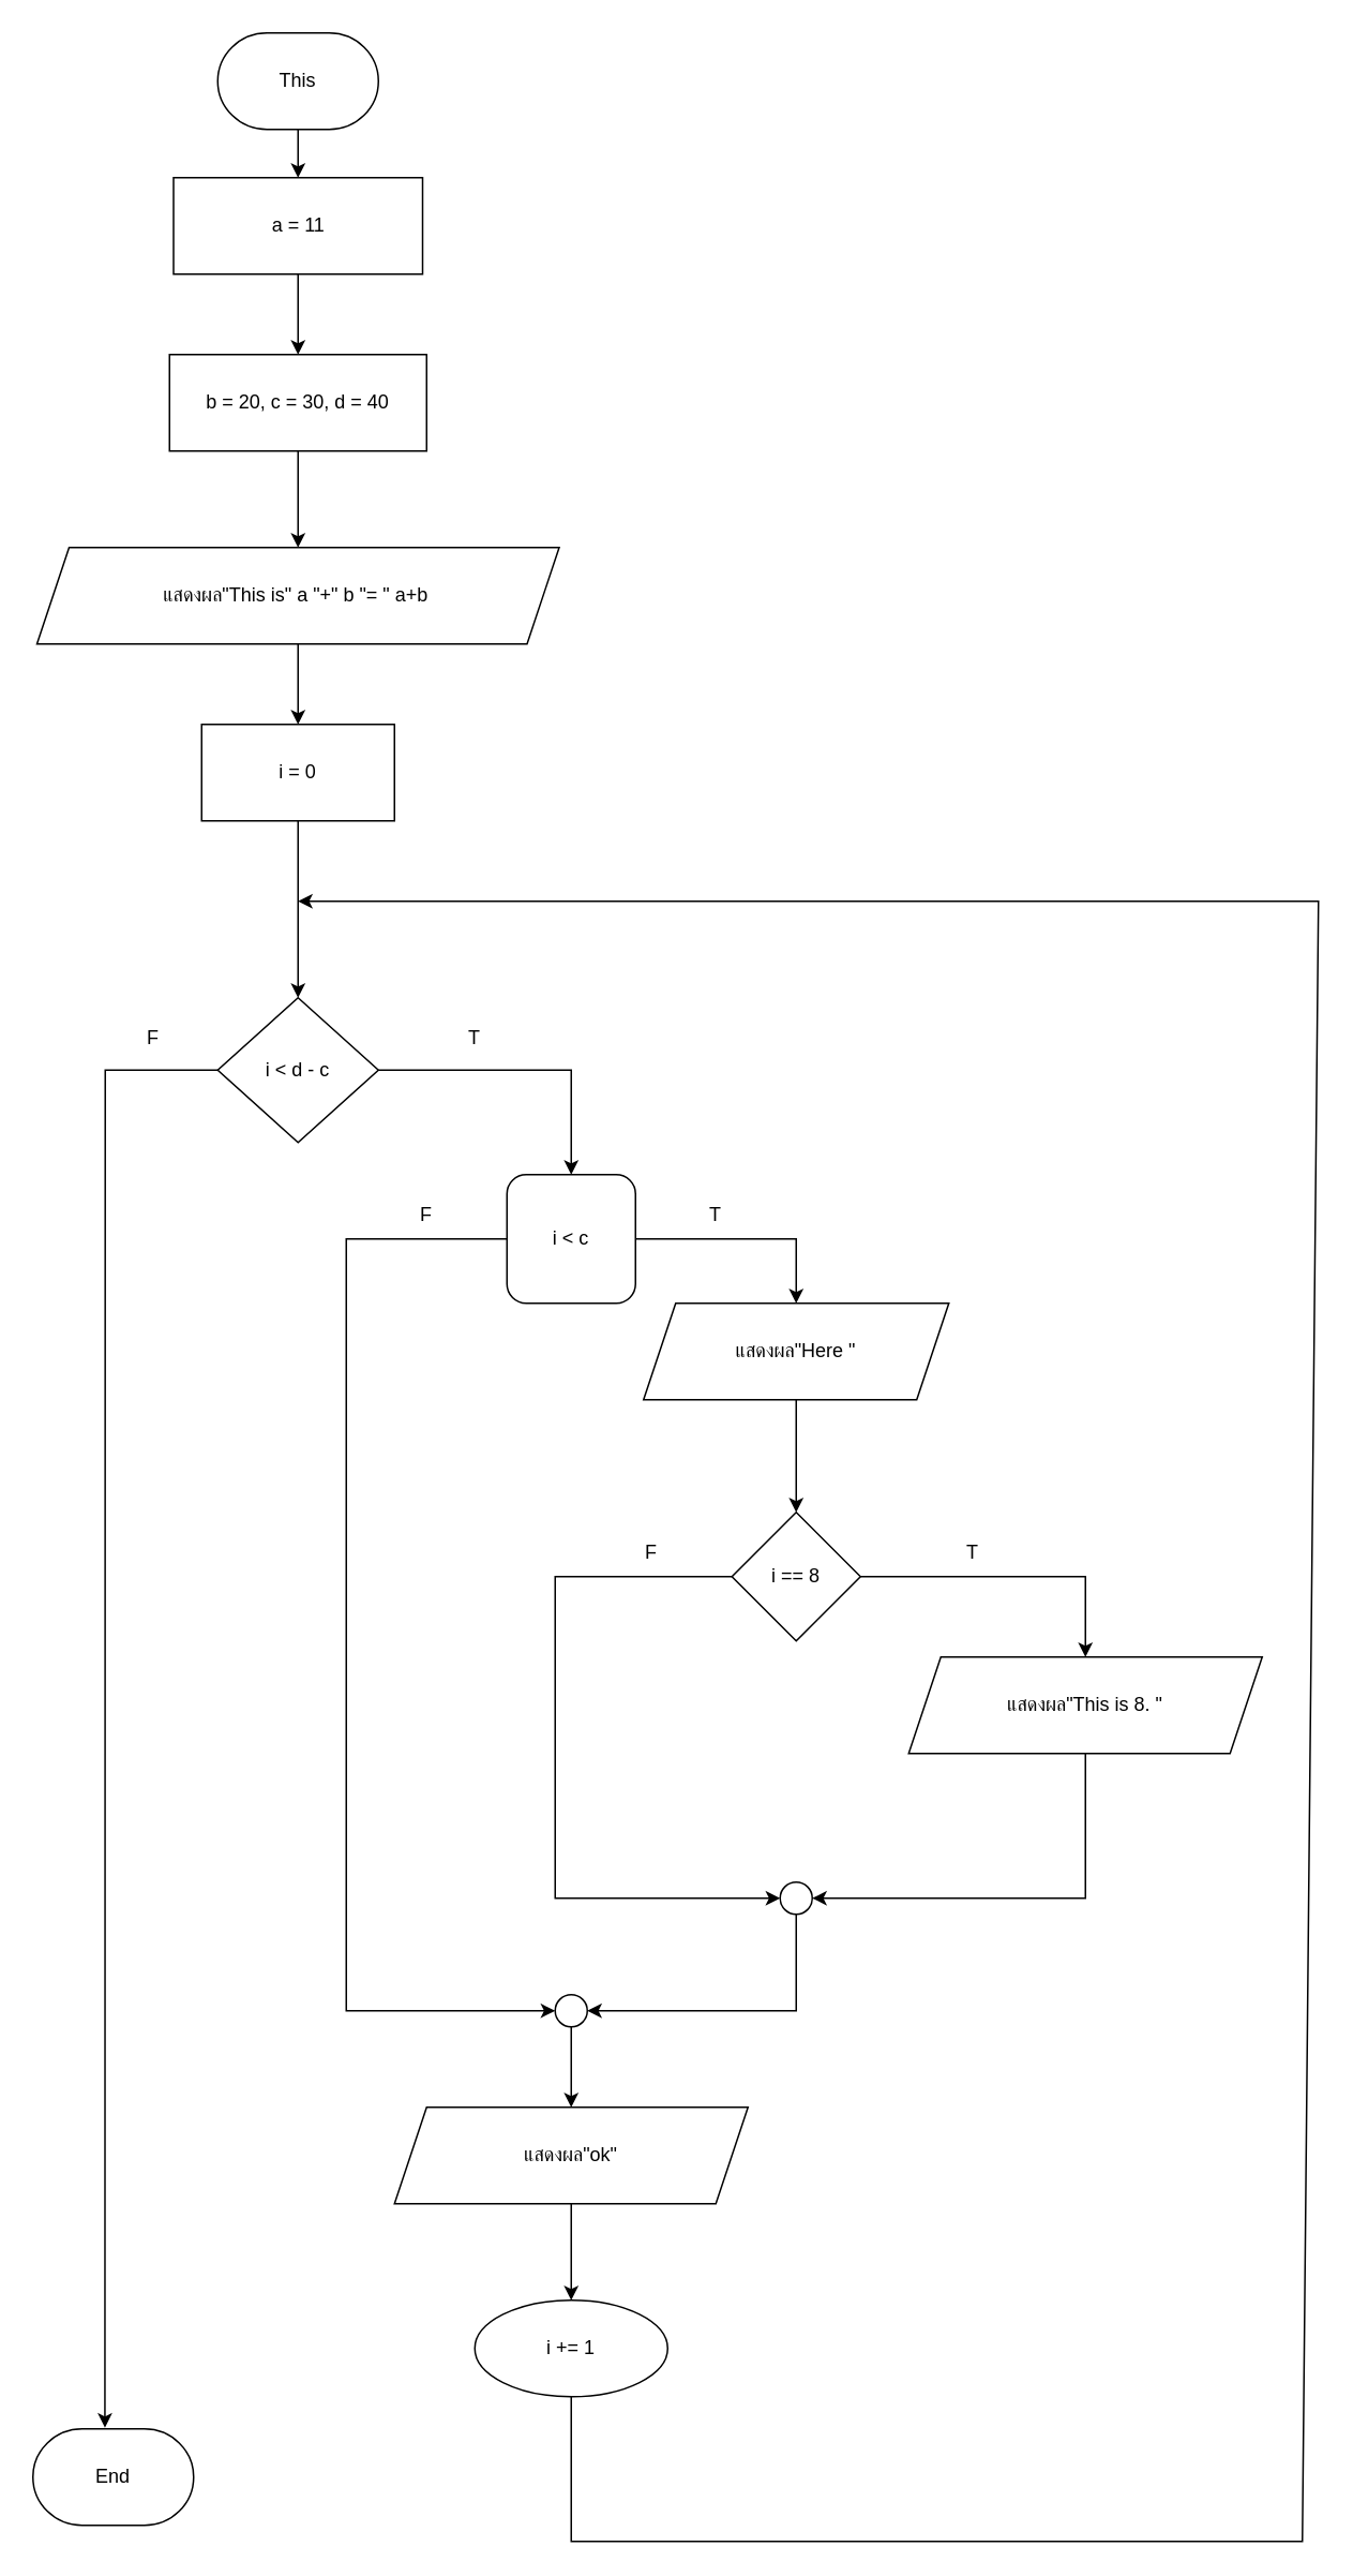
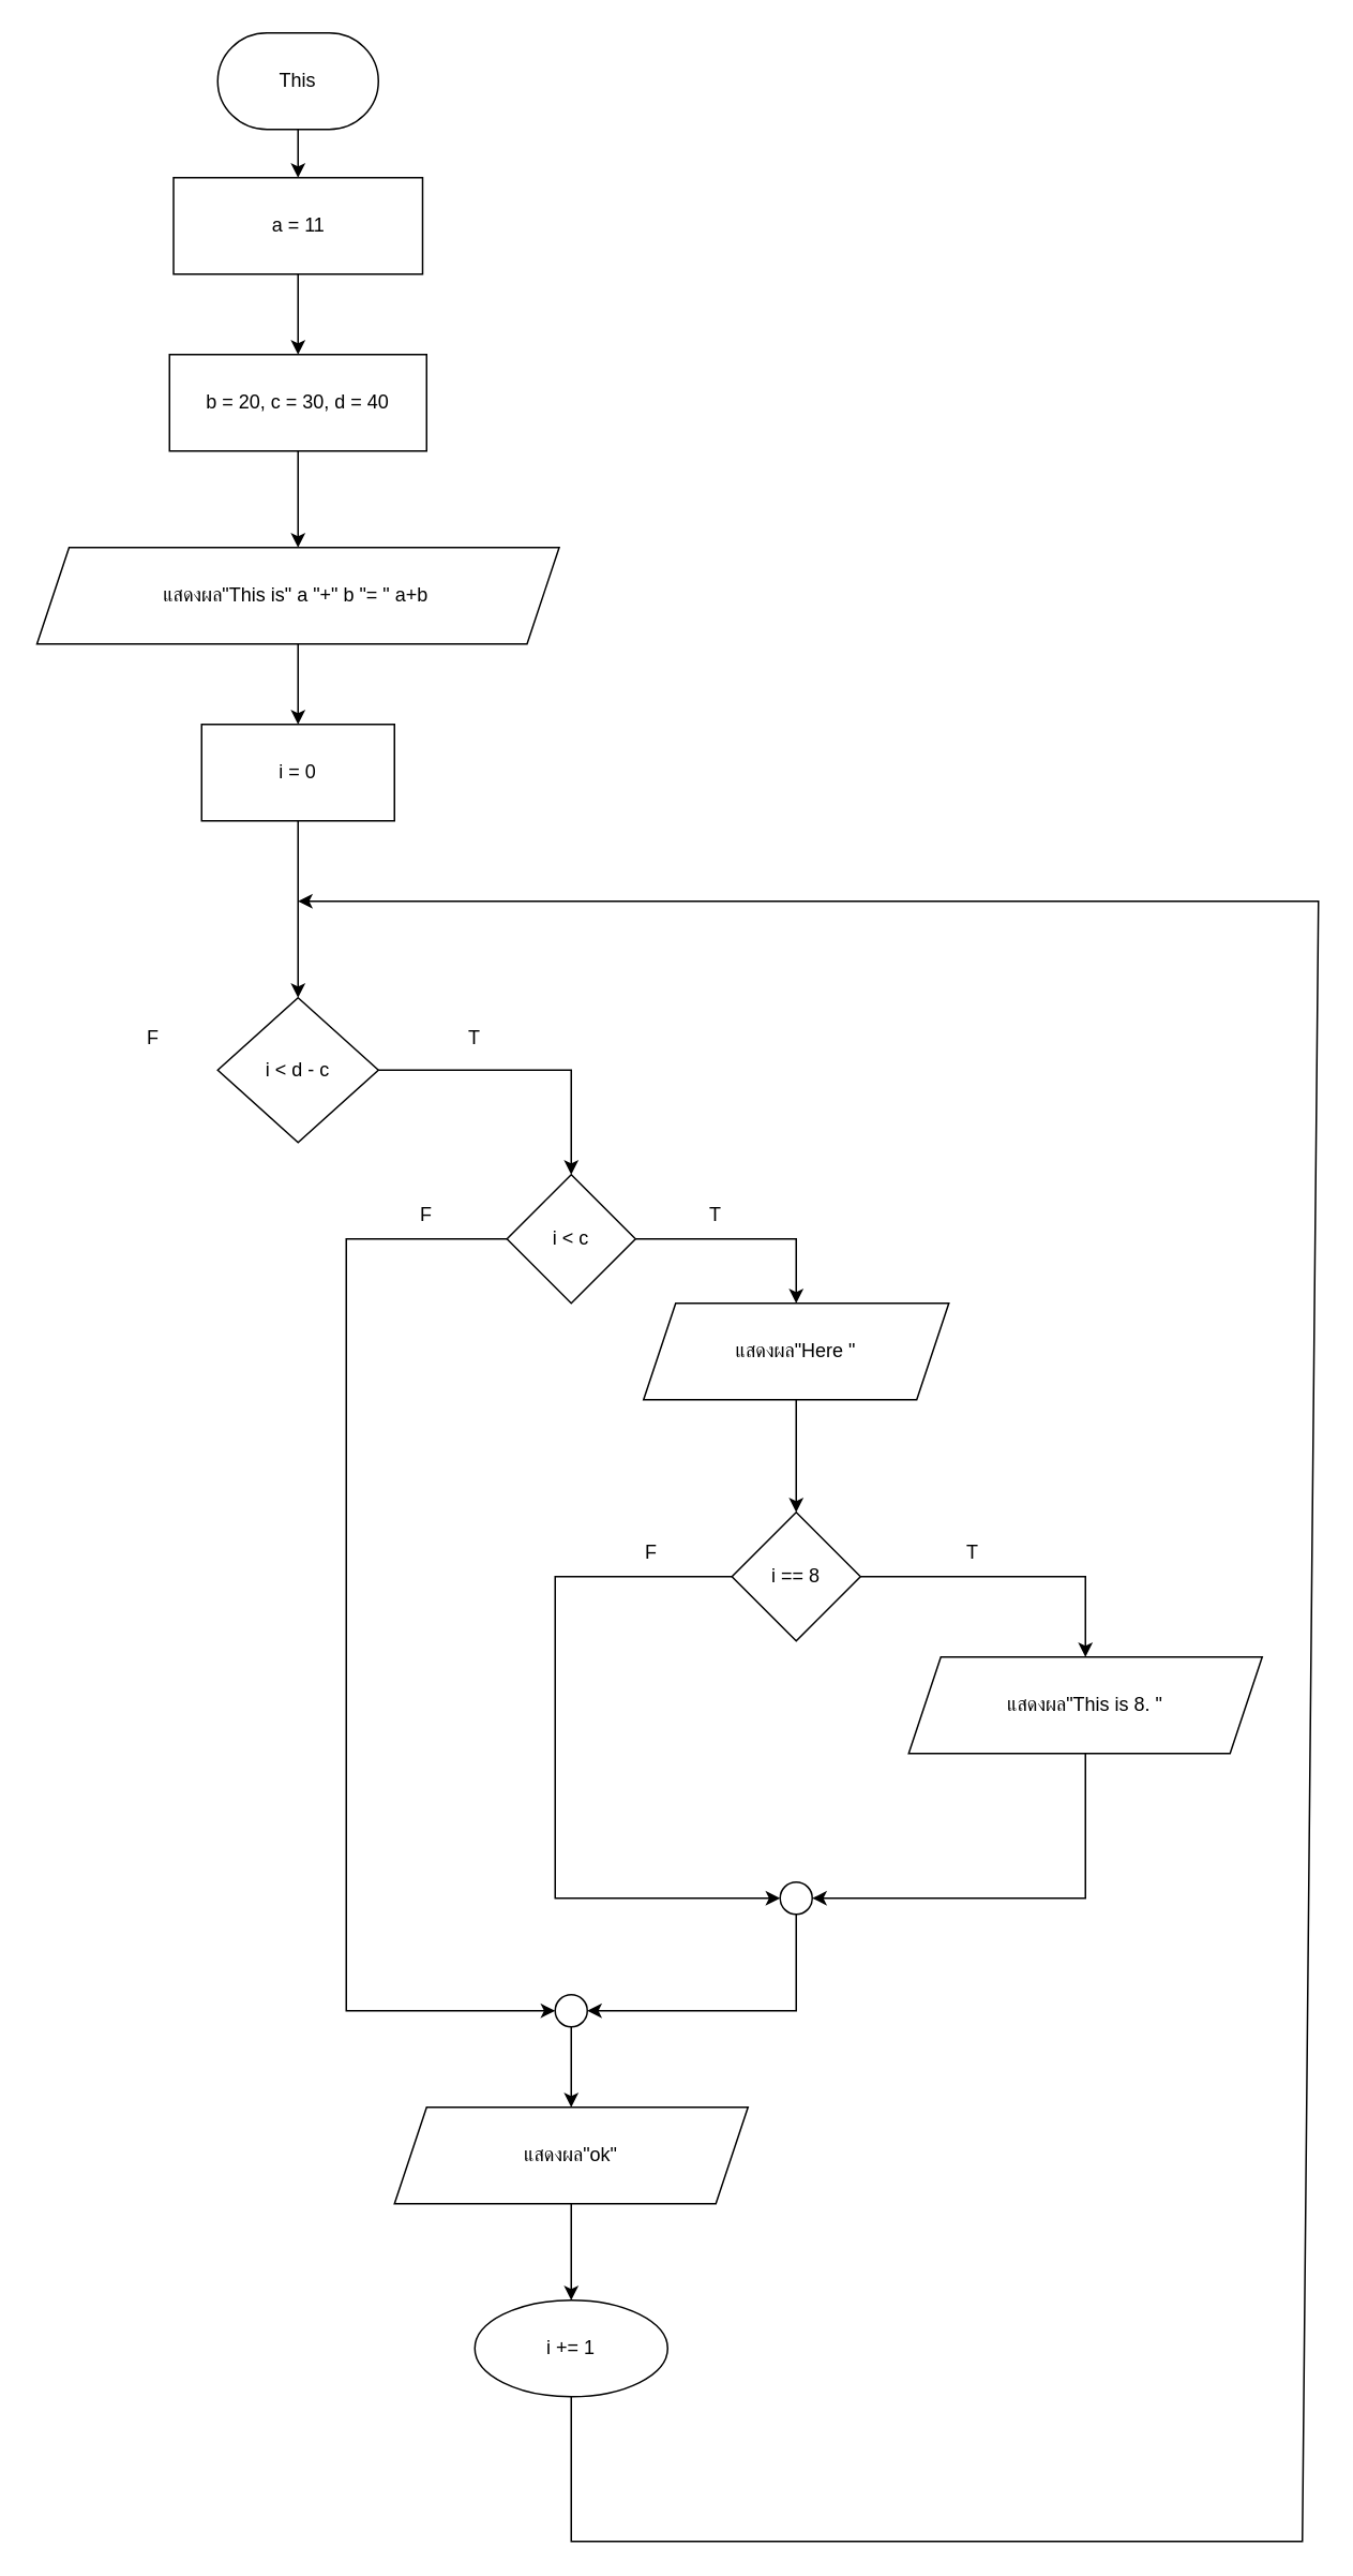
- <mxCell id="11" value="i &amp;lt; c" style="whiteSpace=wrap;html=1;fontSize=12;rounded=1;" vertex="1" parent="1"><mxGeometry x="315" y="730" width="80" height="80" as="geometry" /></mxCell>
+ <mxCell id="11" value="i &amp;lt; c" style="rhombus;whiteSpace=wrap;html=1;fontSize=12;" vertex="1" parent="1"><mxGeometry x="315" y="730" width="80" height="80" as="geometry" /></mxCell>
- <mxCell id="23" value="" style="endArrow=classic;html=1;rounded=0;exitX=0;exitY=0.5;exitDx=0;exitDy=0;entryX=0.448;entryY=-0.012;entryDx=0;entryDy=0;entryPerimeter=0;fontSize=12;" edge="1" parent="1" source="8" target="39"><mxGeometry width="50" height="50" relative="1" as="geometry"><mxPoint x="75" y="1090" as="sourcePoint" /><mxPoint x="65" y="1620" as="targetPoint" /><Array as="points"><mxPoint x="65" y="665" /></Array></mxGeometry></mxCell>
- <mxCell id="39" value="End" style="strokeWidth=1;html=1;shape=mxgraph.flowchart.terminator;whiteSpace=wrap;" vertex="1" parent="1"><mxGeometry x="20" y="1510" width="100" height="60" as="geometry" /></mxCell>
